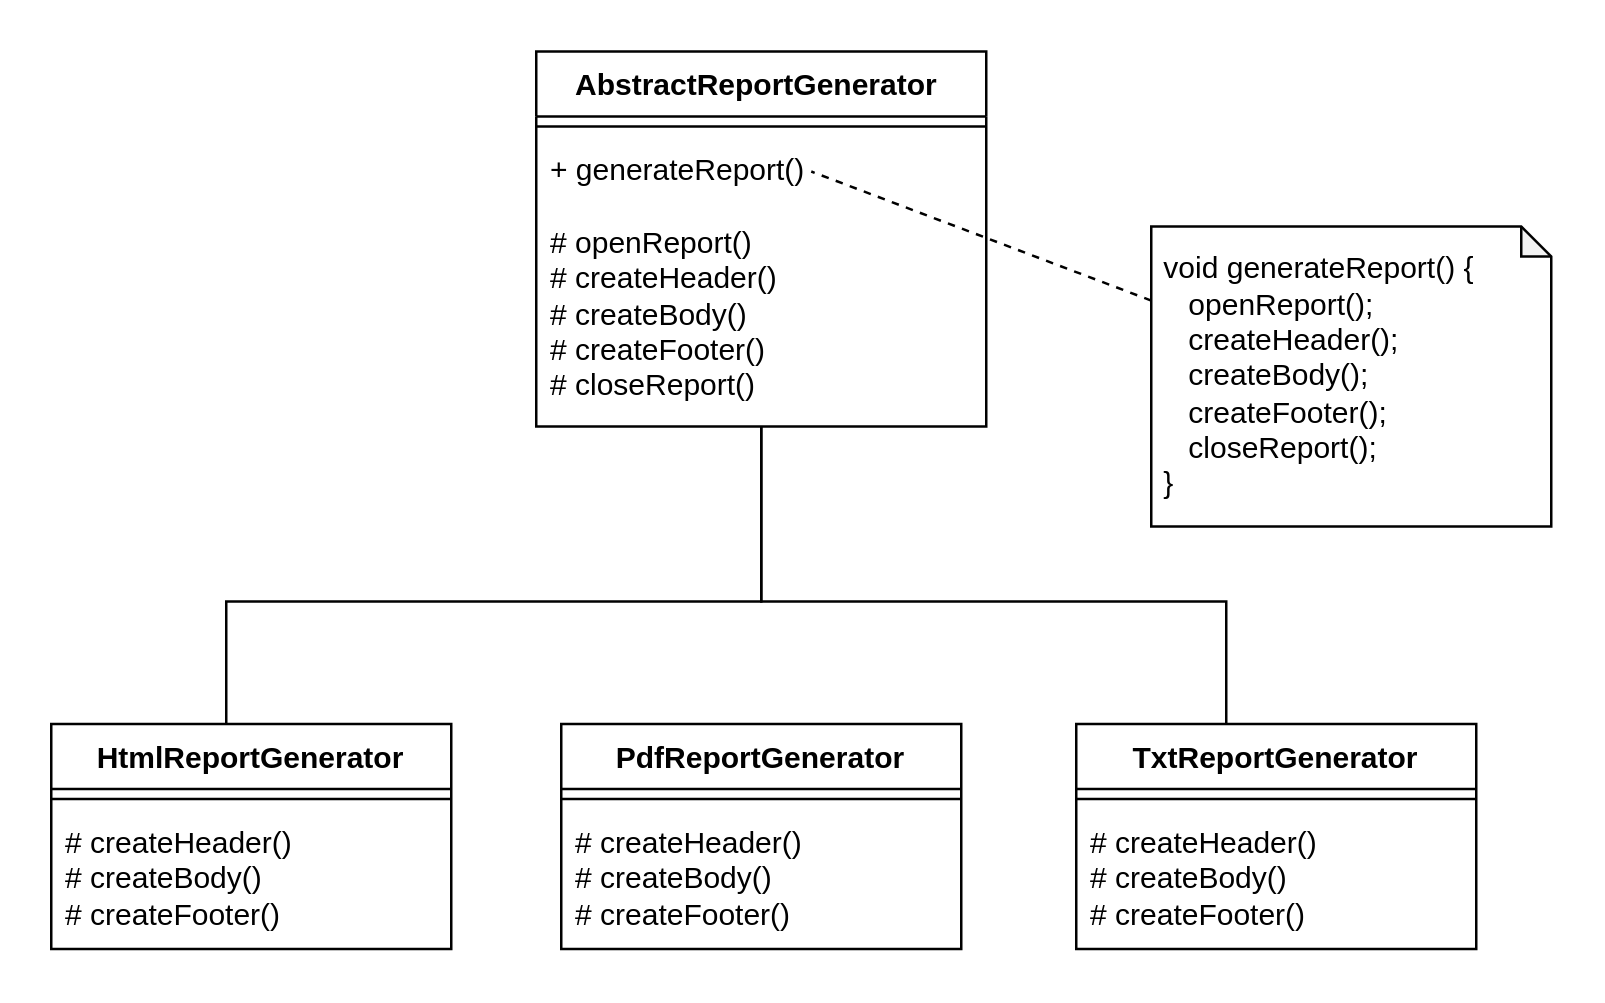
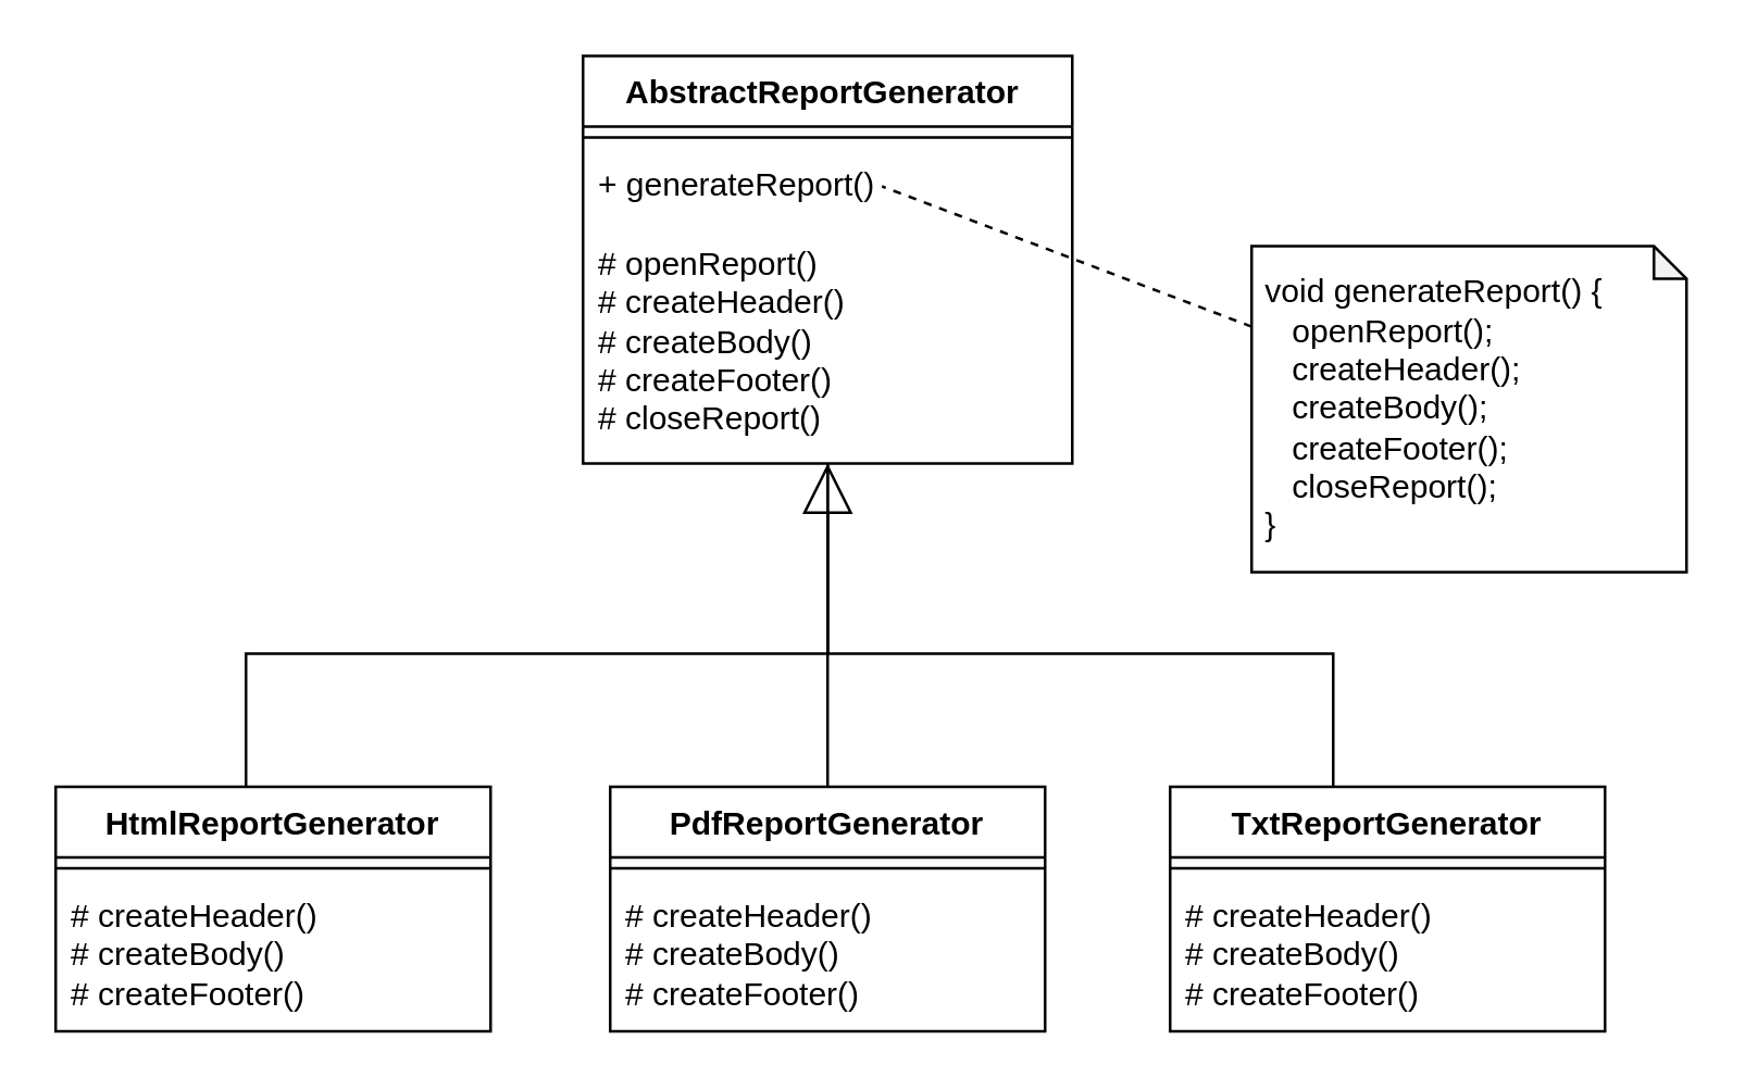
+ <mxCell id="18" value="" style="endArrow=block;endSize=16;endFill=0;html=1;rounded=0;edgeStyle=orthogonalEdgeStyle;" edge="1" parent="1" source="15" target="2"><mxGeometry width="160" relative="1" as="geometry"><mxPoint x="100" y="280" as="sourcePoint" /><mxPoint x="314" y="180" as="targetPoint" /><Array as="points"><mxPoint x="304" y="260" /><mxPoint x="304" y="260" /></Array></mxGeometry></mxCell>
